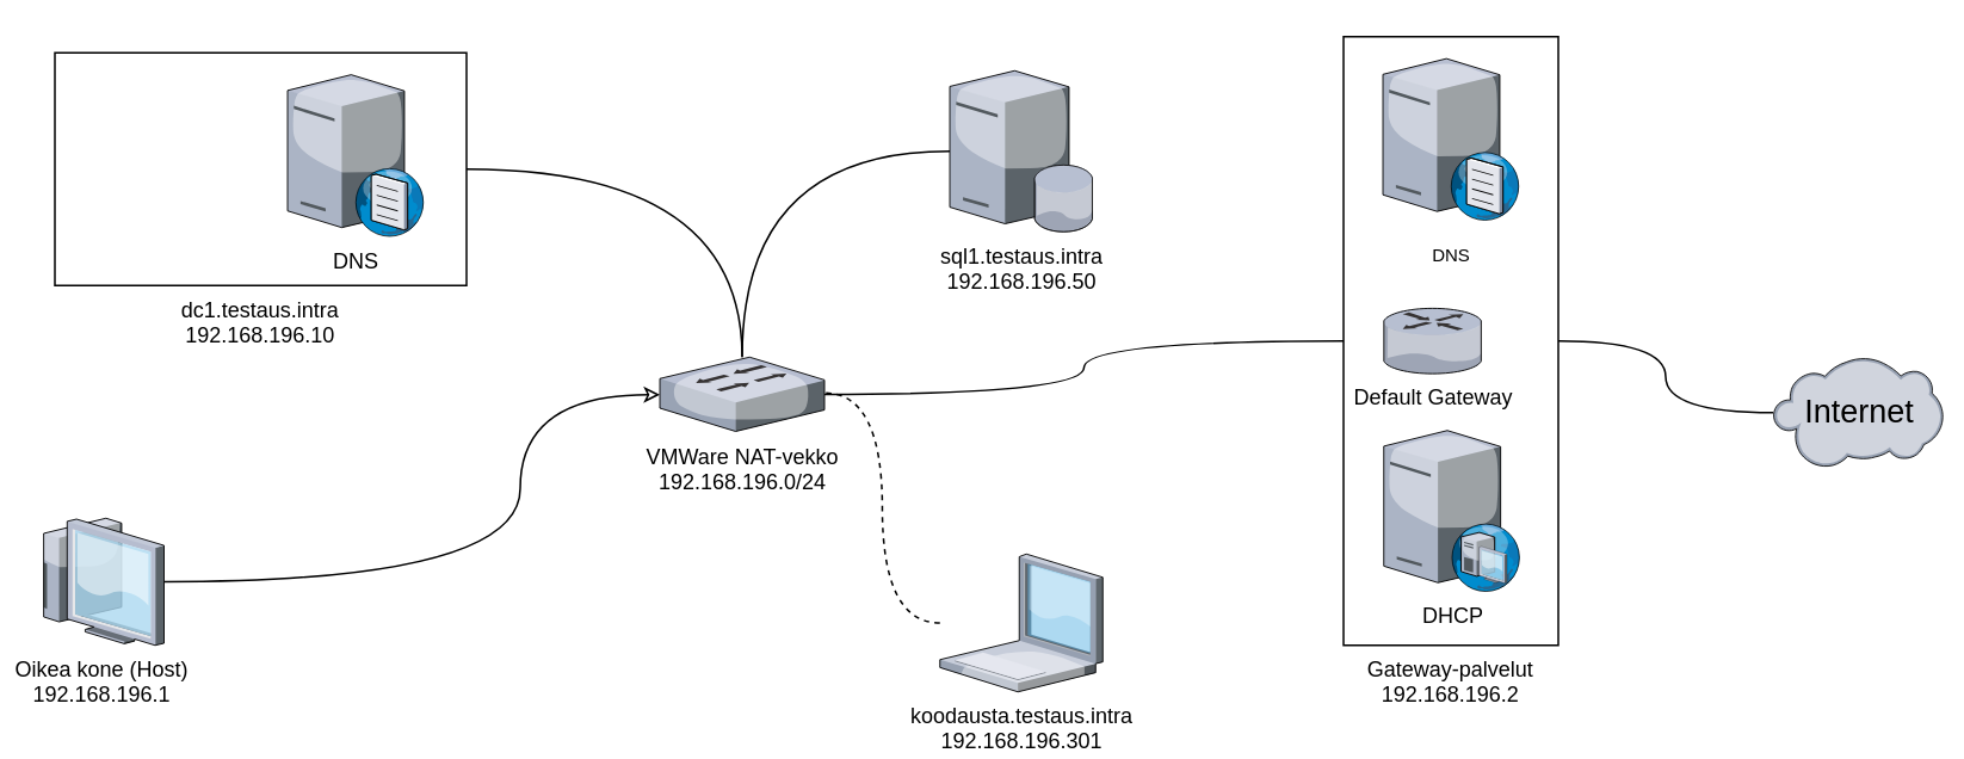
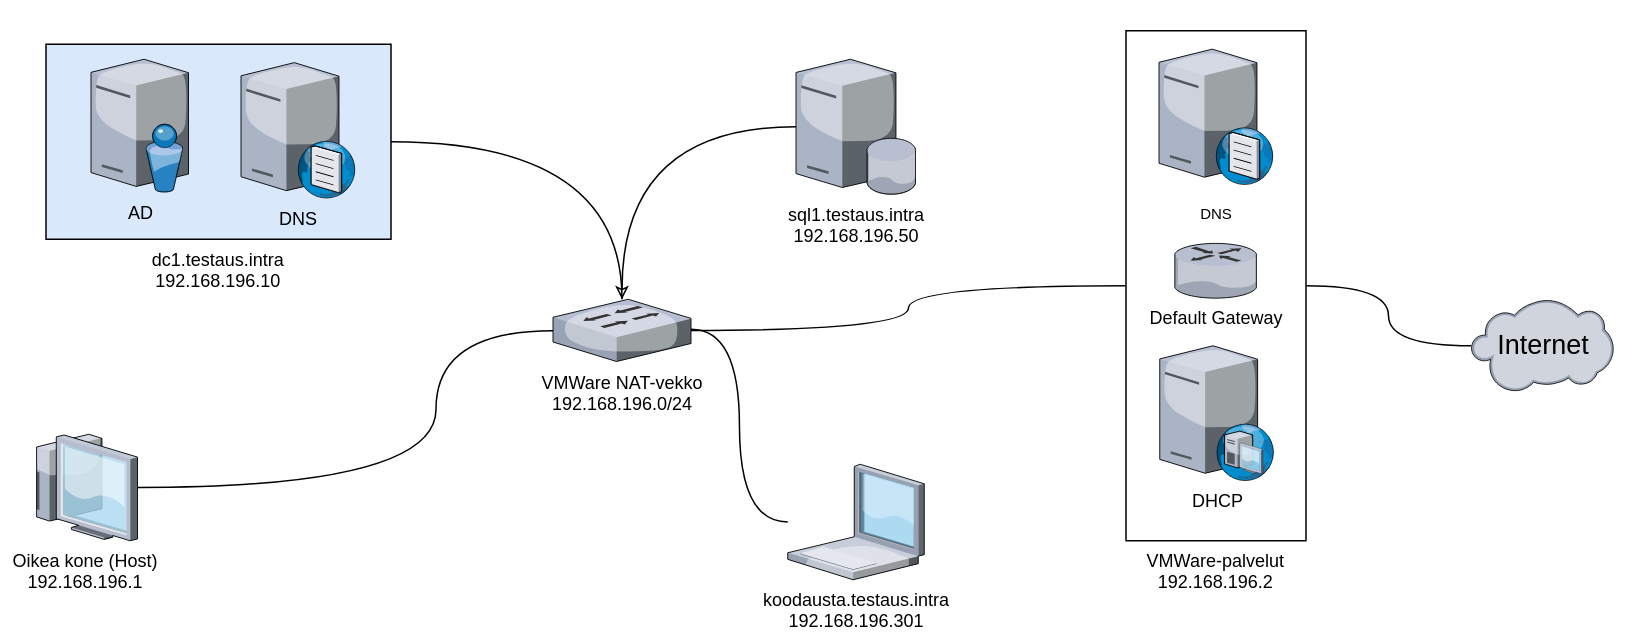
+ <mxCell id="12" value="AD" style="verticalLabelPosition=bottom;aspect=fixed;html=1;verticalAlign=top;strokeColor=none;align=center;outlineConnect=0;shape=mxgraph.citrix.directory_server;" vertex="1" parent="10"><mxGeometry x="30" y="10" width="65" height="88.5" as="geometry" /></mxCell>
- <mxCell id="11" value="dc1.testaus.intra&lt;br&gt;192.168.196.10" style="rounded=0;whiteSpace=wrap;html=1;fontSize=12;labelPosition=center;verticalLabelPosition=bottom;align=center;verticalAlign=top;" vertex="1" parent="10"><mxGeometry width="230" height="130" as="geometry" /></mxCell>
+ <mxCell id="11" value="dc1.testaus.intra&lt;br&gt;192.168.196.10" style="rounded=0;whiteSpace=wrap;html=1;fontSize=12;labelPosition=center;verticalLabelPosition=bottom;align=center;verticalAlign=top;fillColor=#dae8fc;" vertex="1" parent="10"><mxGeometry width="230" height="130" as="geometry" /></mxCell>
- <mxCell id="2" style="edgeStyle=orthogonalEdgeStyle;curved=1;orthogonalLoop=1;jettySize=auto;html=1;endArrow=none;endFill=0;fontSize=12;" edge="1" parent="1" source="3" target="14"><mxGeometry relative="1" as="geometry" /></mxCell>
+ <mxCell id="2" style="edgeStyle=orthogonalEdgeStyle;curved=1;orthogonalLoop=1;jettySize=auto;html=1;endArrow=classic;endFill=0;fontSize=12;" edge="1" parent="1" source="3" target="14"><mxGeometry relative="1" as="geometry" /></mxCell>
- <mxCell id="7" value="Default Gateway" style="verticalLabelPosition=bottom;aspect=fixed;html=1;verticalAlign=top;strokeColor=none;align=center;outlineConnect=0;shape=mxgraph.citrix.router;fontSize=12;" vertex="1" parent="5"><mxGeometry x="22.5" y="151.75" width="55" height="36.5" as="geometry" /></mxCell>
+ <mxCell id="7" value="Default Gateway" style="verticalLabelPosition=bottom;aspect=fixed;html=1;verticalAlign=top;strokeColor=none;align=center;outlineConnect=0;shape=mxgraph.citrix.router;fontSize=12;" vertex="1" parent="5"><mxGeometry x="32.5" y="141.75" width="55" height="36.5" as="geometry" /></mxCell>
- <mxCell id="15" style="edgeStyle=orthogonalEdgeStyle;curved=1;orthogonalLoop=1;jettySize=auto;html=1;endArrow=classic;endFill=0;fontSize=12;" edge="1" parent="1" source="16" target="14"><mxGeometry relative="1" as="geometry"><Array as="points"><mxPoint x="290" y="325" /><mxPoint x="290" y="220" /></Array></mxGeometry></mxCell>
+ <mxCell id="15" style="edgeStyle=orthogonalEdgeStyle;curved=1;orthogonalLoop=1;jettySize=auto;html=1;endArrow=none;endFill=0;fontSize=12;" edge="1" parent="1" source="16" target="14"><mxGeometry relative="1" as="geometry"><Array as="points"><mxPoint x="290" y="325" /><mxPoint x="290" y="220" /></Array></mxGeometry></mxCell>
- <mxCell id="4" value="Internet" style="verticalLabelPosition=middle;aspect=fixed;html=1;verticalAlign=middle;strokeColor=none;align=center;outlineConnect=0;shape=mxgraph.citrix.cloud;labelPosition=center;fontSize=18;" vertex="1" parent="1"><mxGeometry x="990" y="199" width="95" height="62" as="geometry" /></mxCell>
+ <mxCell id="4" value="Internet" style="verticalLabelPosition=middle;aspect=fixed;html=1;verticalAlign=middle;strokeColor=none;align=center;outlineConnect=0;shape=mxgraph.citrix.cloud;labelPosition=center;fontSize=18;" vertex="1" parent="1"><mxGeometry x="980" y="199" width="95" height="62" as="geometry" /></mxCell>
- <mxCell id="9" value="DHCP" style="verticalLabelPosition=bottom;aspect=fixed;html=1;verticalAlign=top;strokeColor=none;align=center;outlineConnect=0;shape=mxgraph.citrix.dhcp_server;fontSize=12;" vertex="1" parent="5"><mxGeometry x="22.5" y="220" width="76" height="90" as="geometry" /></mxCell>
+ <mxCell id="9" value="DHCP" style="verticalLabelPosition=bottom;aspect=fixed;html=1;verticalAlign=top;strokeColor=none;align=center;outlineConnect=0;shape=mxgraph.citrix.dhcp_server;fontSize=12;" vertex="1" parent="5"><mxGeometry x="22.5" y="210" width="76" height="90" as="geometry" /></mxCell>
- <mxCell id="17" style="edgeStyle=orthogonalEdgeStyle;curved=1;orthogonalLoop=1;jettySize=auto;html=1;entryX=1;entryY=0.482;entryDx=0;entryDy=0;entryPerimeter=0;endArrow=none;endFill=0;fontSize=12;dashed=1;" edge="1" parent="1" source="18" target="14"><mxGeometry relative="1" as="geometry" /></mxCell>
+ <mxCell id="17" style="edgeStyle=orthogonalEdgeStyle;curved=1;orthogonalLoop=1;jettySize=auto;html=1;entryX=1;entryY=0.482;entryDx=0;entryDy=0;entryPerimeter=0;endArrow=none;endFill=0;fontSize=12;" edge="1" parent="1" source="18" target="14"><mxGeometry relative="1" as="geometry" /></mxCell>
- <mxCell id="6" value="Gateway-palvelut&lt;br&gt;192.168.196.2" style="rounded=0;whiteSpace=wrap;html=1;fontSize=12;labelPosition=center;verticalLabelPosition=bottom;align=center;verticalAlign=top;" vertex="1" parent="5"><mxGeometry width="120" height="340" as="geometry" /></mxCell>
+ <mxCell id="6" value="VMWare-palvelut&lt;br&gt;192.168.196.2" style="rounded=0;whiteSpace=wrap;html=1;fontSize=12;labelPosition=center;verticalLabelPosition=bottom;align=center;verticalAlign=top;" vertex="1" parent="5"><mxGeometry width="120" height="340" as="geometry" /></mxCell>
